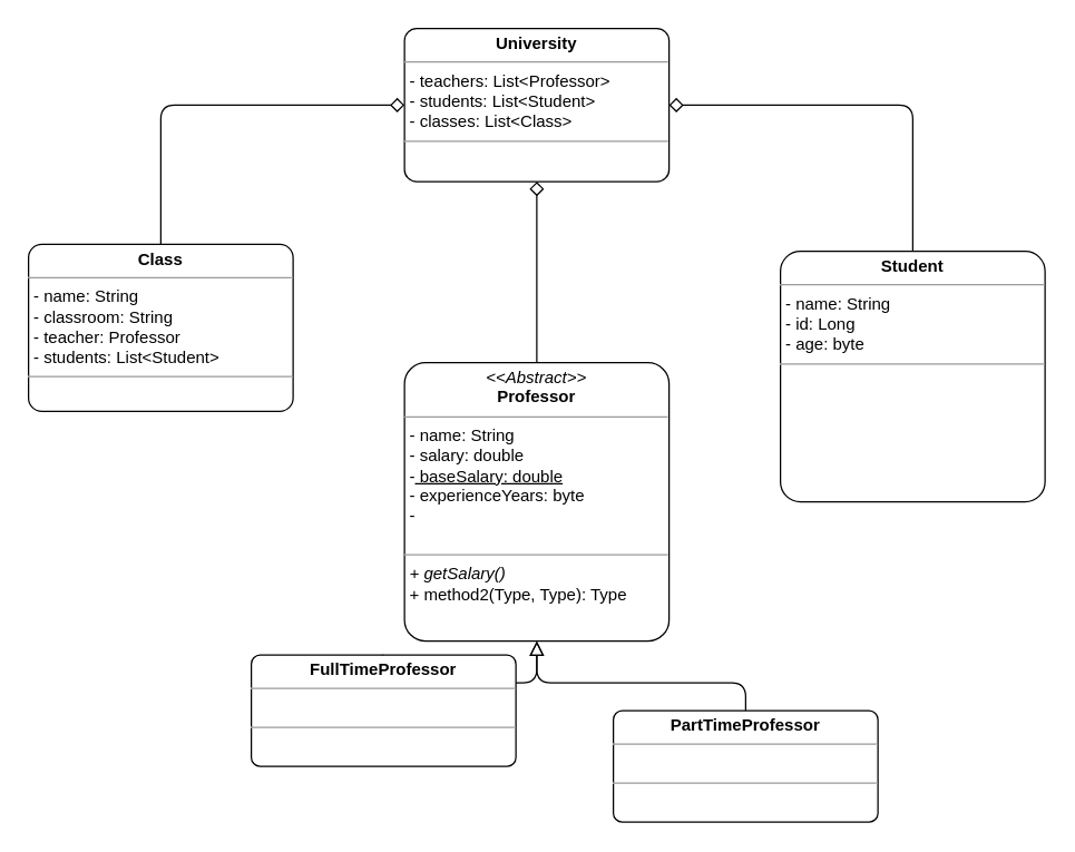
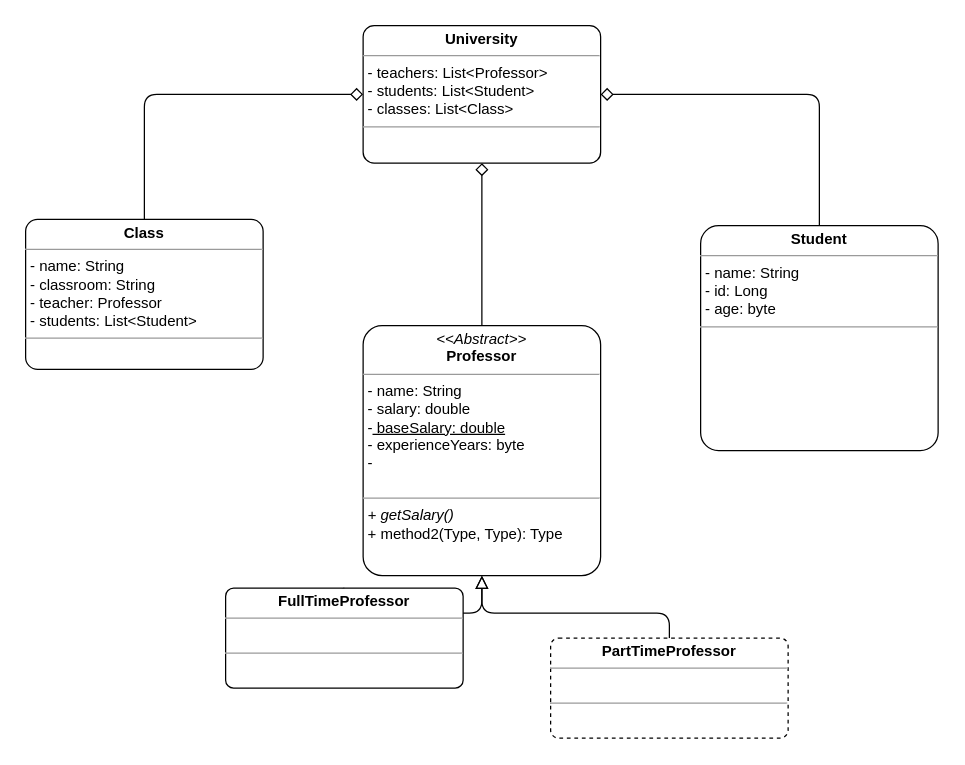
- <mxCell id="7" value="&lt;p style=&quot;margin:0px;margin-top:4px;text-align:center;&quot;&gt;&lt;b&gt;PartTimeProfessor&lt;/b&gt;&lt;/p&gt;&lt;hr size=&quot;1&quot;&gt;&lt;p style=&quot;margin:0px;margin-left:4px;&quot;&gt;&lt;br&gt;&lt;/p&gt;&lt;hr size=&quot;1&quot;&gt;&lt;p style=&quot;margin:0px;margin-left:4px;&quot;&gt;&lt;br&gt;&lt;/p&gt;" style="verticalAlign=top;align=left;overflow=fill;fontSize=12;fontFamily=Helvetica;html=1;rounded=1;shadow=0;comic=0;labelBackgroundColor=none;strokeWidth=1;arcSize=8;" vertex="1" parent="1"><mxGeometry x="440" y="510" width="190" height="80" as="geometry" /></mxCell>
+ <mxCell id="7" value="&lt;p style=&quot;margin:0px;margin-top:4px;text-align:center;&quot;&gt;&lt;b&gt;PartTimeProfessor&lt;/b&gt;&lt;/p&gt;&lt;hr size=&quot;1&quot;&gt;&lt;p style=&quot;margin:0px;margin-left:4px;&quot;&gt;&lt;br&gt;&lt;/p&gt;&lt;hr size=&quot;1&quot;&gt;&lt;p style=&quot;margin:0px;margin-left:4px;&quot;&gt;&lt;br&gt;&lt;/p&gt;" style="verticalAlign=top;align=left;overflow=fill;fontSize=12;fontFamily=Helvetica;html=1;rounded=1;shadow=0;comic=0;labelBackgroundColor=none;strokeWidth=1;arcSize=8;dashed=1;" vertex="1" parent="1"><mxGeometry x="440" y="510" width="190" height="80" as="geometry" /></mxCell>
